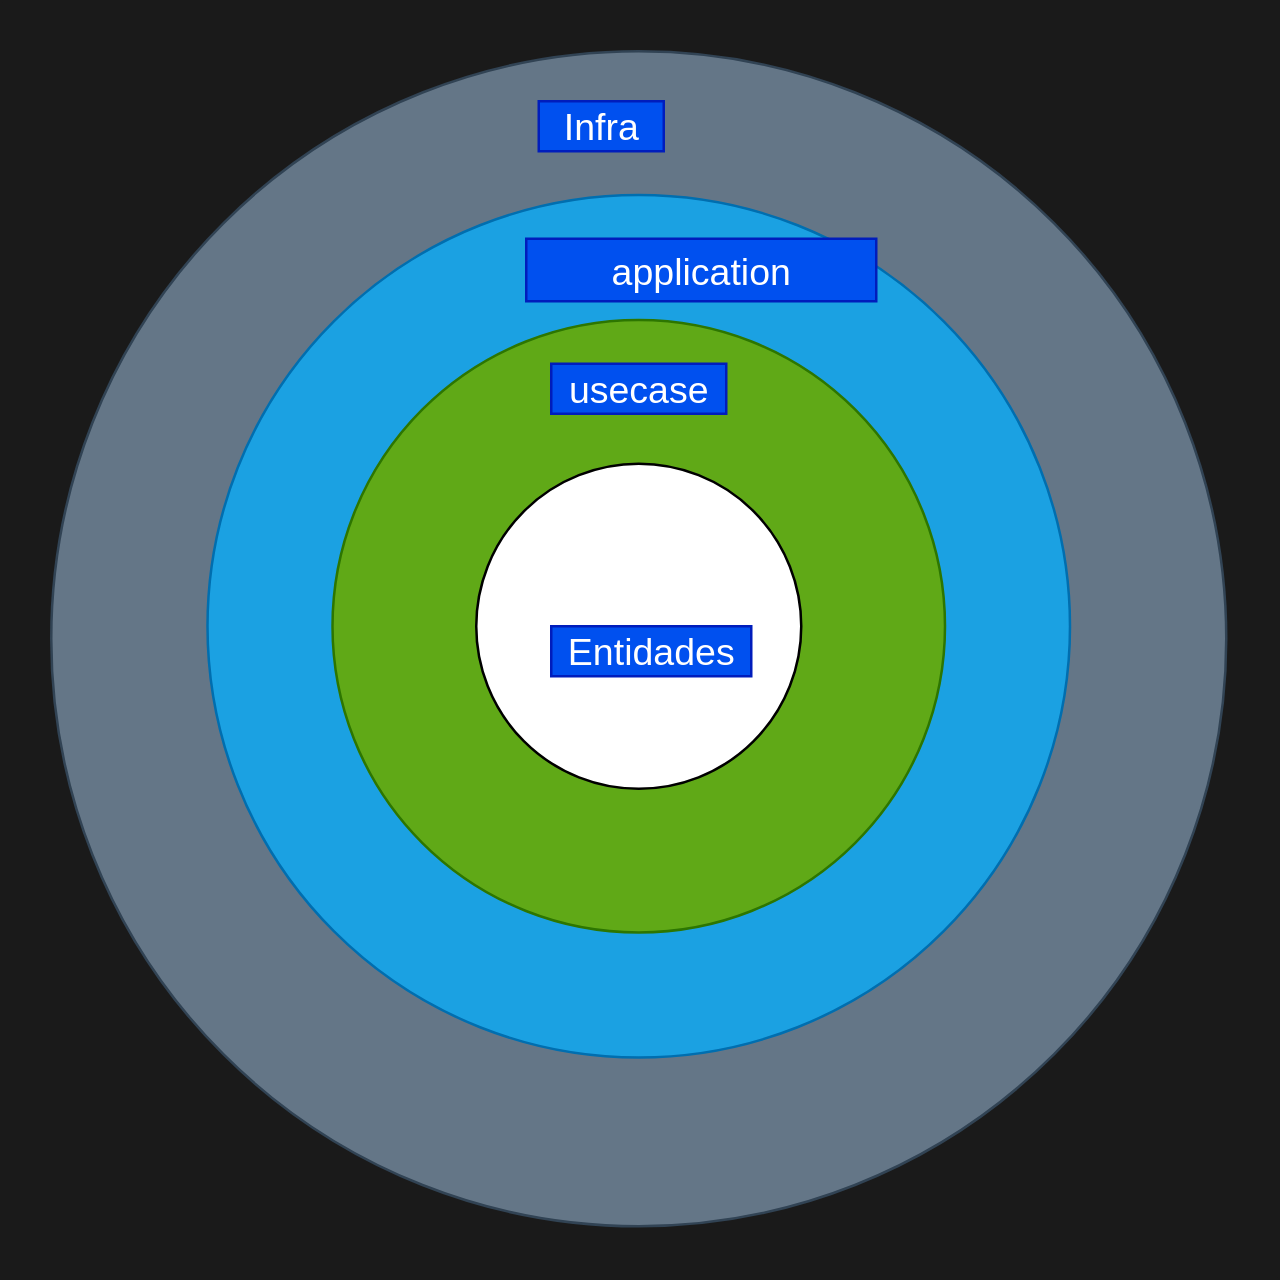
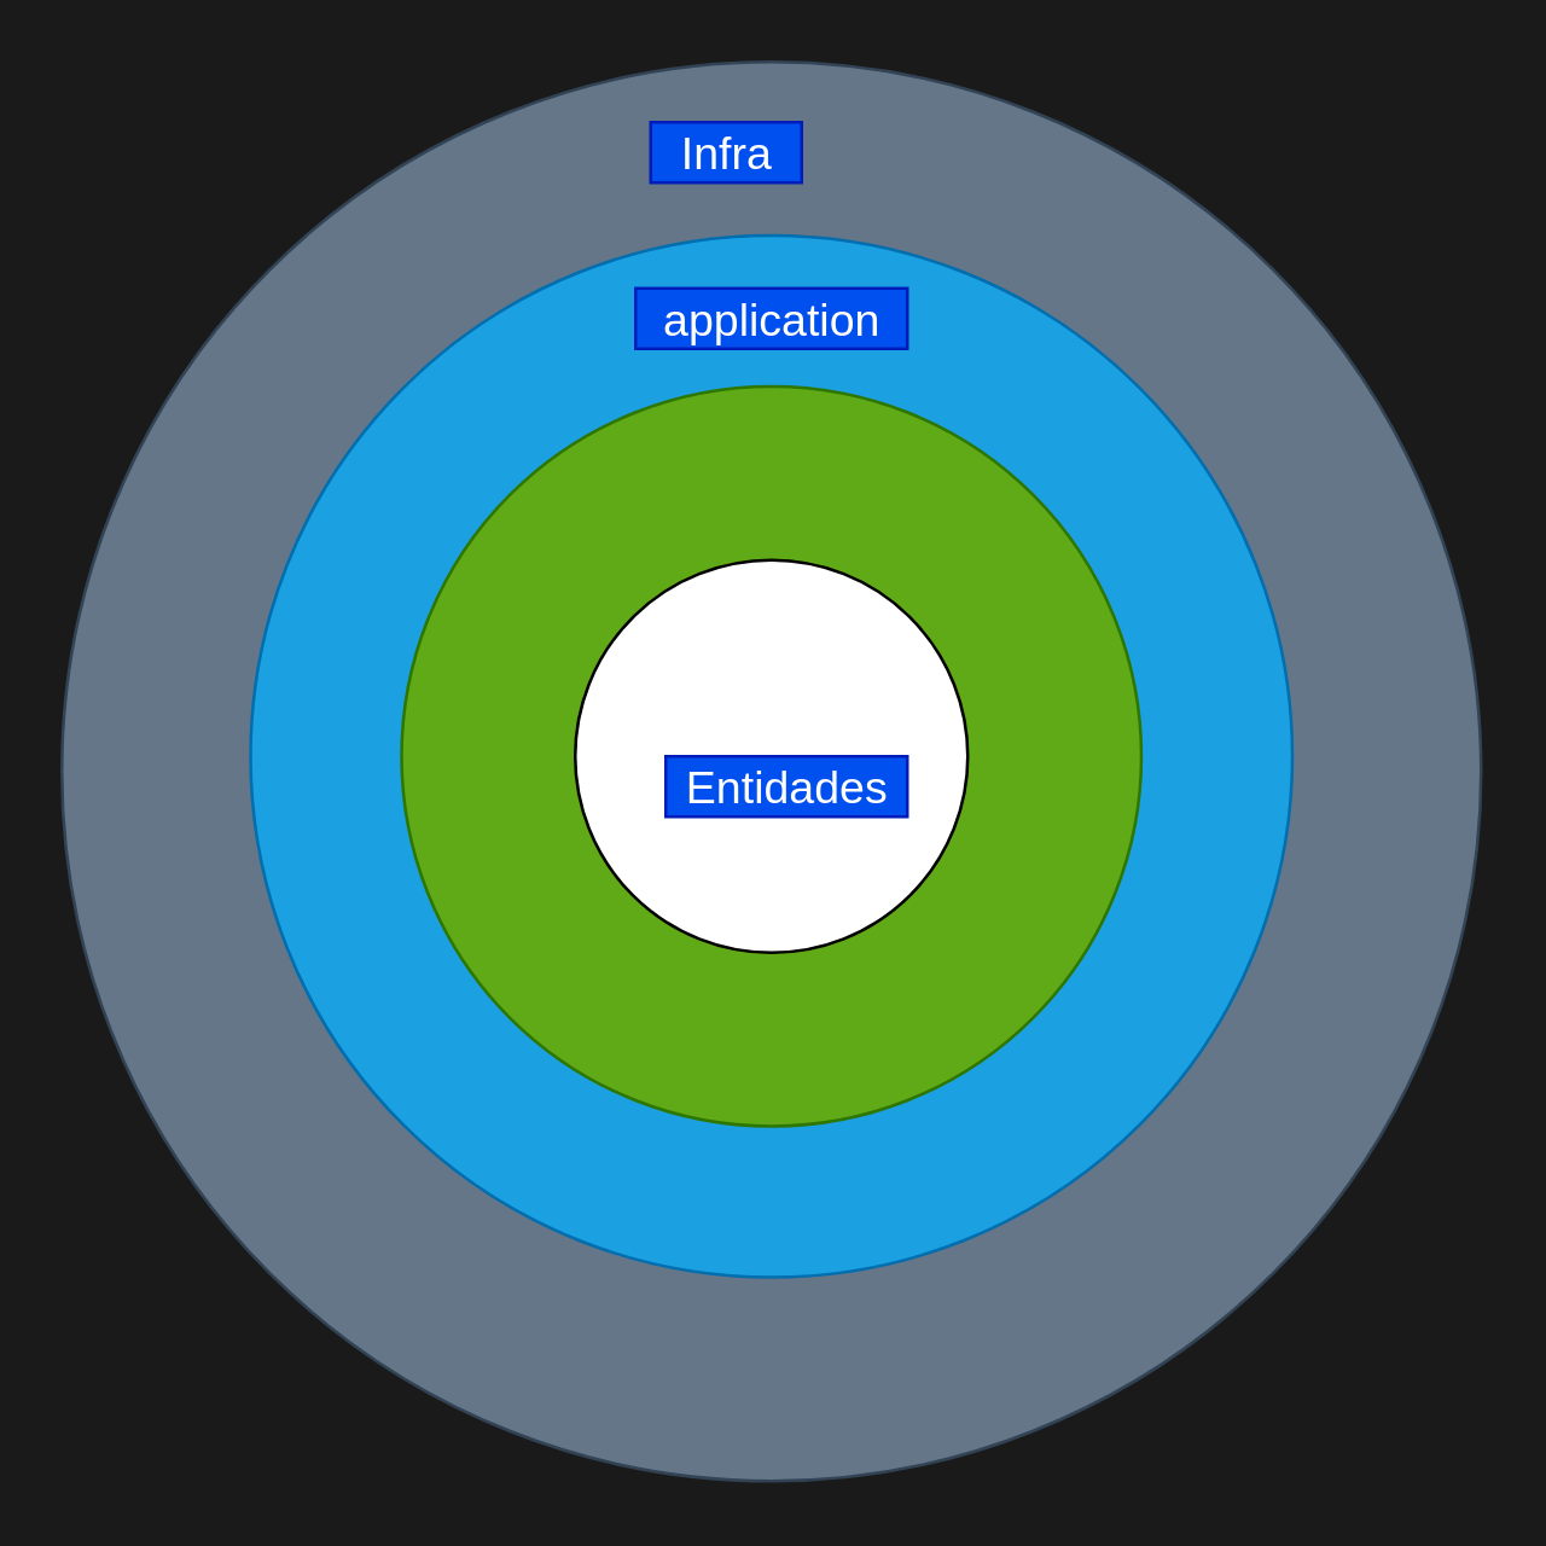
- <mxCell id="8" value="application" style="text;html=1;align=center;verticalAlign=middle;resizable=0;points=[];autosize=1;strokeColor=#001DBC;fillColor=#0050ef;fontSize=15;fontColor=#ffffff;" vertex="1" parent="1"><mxGeometry x="210" y="95" width="140" height="25" as="geometry" /></mxCell>
+ <mxCell id="8" value="application" style="text;html=1;align=center;verticalAlign=middle;resizable=0;points=[];autosize=1;strokeColor=#001DBC;fillColor=#0050ef;fontSize=15;fontColor=#ffffff;" vertex="1" parent="1"><mxGeometry x="210" y="95" width="90" height="20" as="geometry" /></mxCell>
- <mxCell id="6" value="usecase" style="text;html=1;align=center;verticalAlign=middle;resizable=0;points=[];autosize=1;strokeColor=#001DBC;fillColor=#0050ef;fontSize=15;fontColor=#ffffff;" vertex="1" parent="1"><mxGeometry x="220" y="145" width="70" height="20" as="geometry" /></mxCell>
